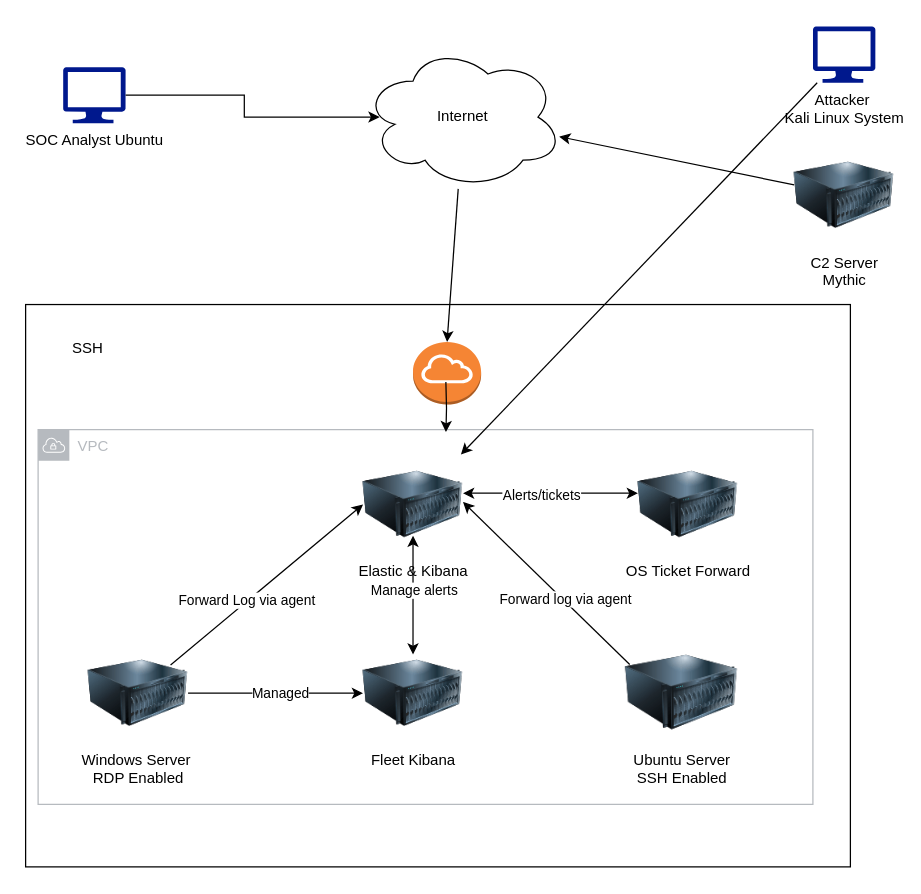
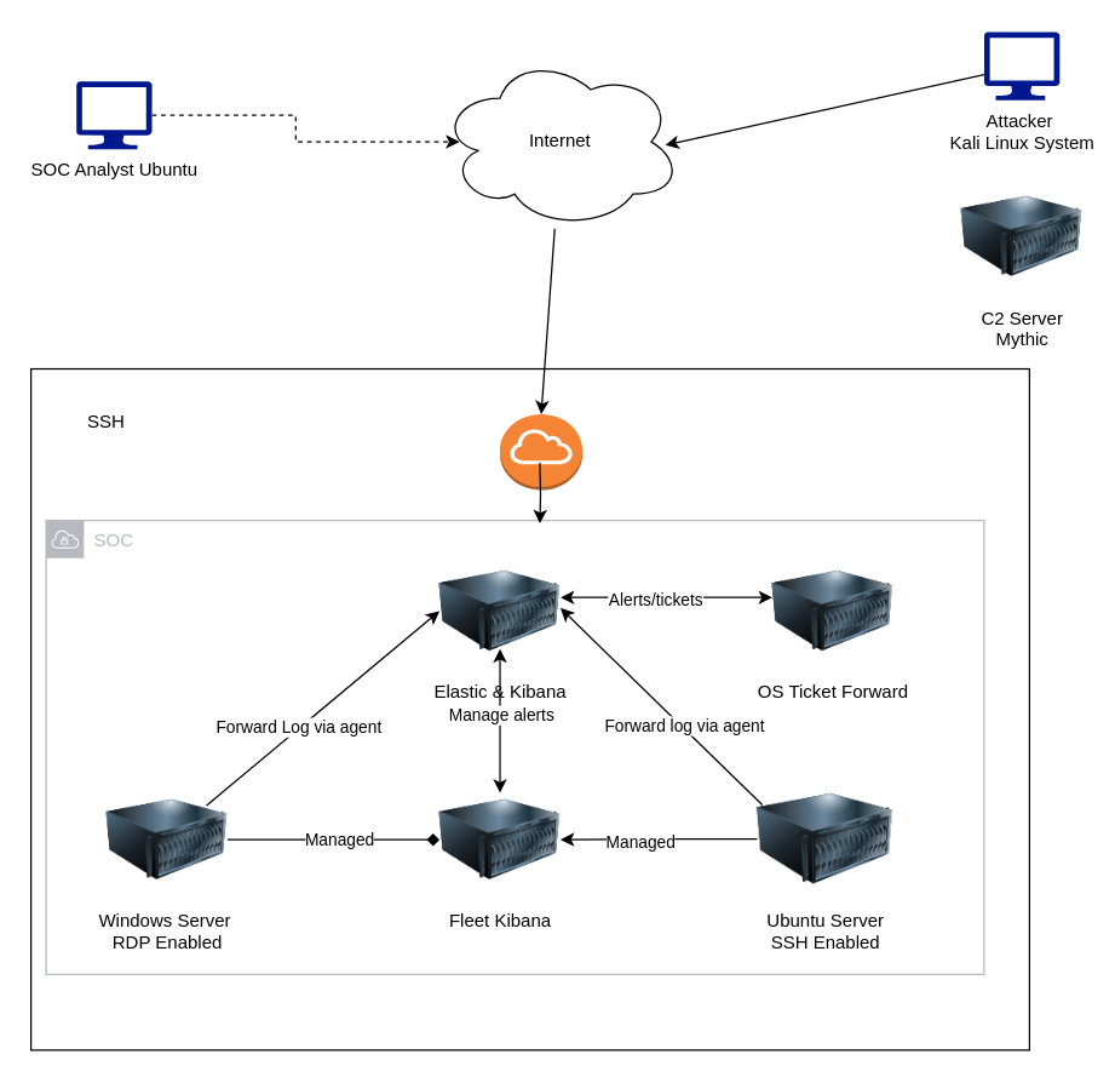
- <mxCell id="25" style="edgeStyle=orthogonalEdgeStyle;rounded=0;orthogonalLoop=1;jettySize=auto;html=1;entryX=0.083;entryY=0.5;entryDx=0;entryDy=0;entryPerimeter=0;" edge="1" parent="1" source="24" target="23"><mxGeometry relative="1" as="geometry" /></mxCell>
+ <mxCell id="25" style="edgeStyle=orthogonalEdgeStyle;rounded=0;orthogonalLoop=1;jettySize=auto;html=1;entryX=0.083;entryY=0.5;entryDx=0;entryDy=0;entryPerimeter=0;dashed=1;" edge="1" parent="1" source="24" target="23"><mxGeometry relative="1" as="geometry" /></mxCell>
- <mxCell id="20" style="rounded=0;orthogonalLoop=1;jettySize=auto;html=1;" edge="1" parent="1" source="21" target="23"><mxGeometry relative="1" as="geometry" /></mxCell>
- <mxCell id="27" style="rounded=0;orthogonalLoop=1;jettySize=auto;html=1;" edge="1" parent="1" source="26" target="3"><mxGeometry relative="1" as="geometry" /></mxCell>
+ <mxCell id="27" style="rounded=0;orthogonalLoop=1;jettySize=auto;html=1;entryX=0.933;entryY=0.519;entryDx=0;entryDy=0;entryPerimeter=0;" edge="1" parent="1" source="26" target="23"><mxGeometry relative="1" as="geometry" /></mxCell>
- <mxCell id="22" value="VPC" style="sketch=0;outlineConnect=0;gradientColor=none;html=1;whiteSpace=wrap;fontSize=12;fontStyle=0;shape=mxgraph.aws4.group;grIcon=mxgraph.aws4.group_vpc;strokeColor=#B6BABF;fillColor=none;verticalAlign=top;align=left;spacingLeft=30;fontColor=#B6BABF;dashed=0;" vertex="1" parent="1"><mxGeometry x="30" y="343" width="620" height="300" as="geometry" /></mxCell>
+ <mxCell id="22" value="SOC" style="sketch=0;outlineConnect=0;gradientColor=none;html=1;whiteSpace=wrap;fontSize=12;fontStyle=0;shape=mxgraph.aws4.group;grIcon=mxgraph.aws4.group_vpc;strokeColor=#B6BABF;fillColor=none;verticalAlign=top;align=left;spacingLeft=30;fontColor=#B6BABF;dashed=0;" vertex="1" parent="1"><mxGeometry x="30" y="343" width="620" height="300" as="geometry" /></mxCell>
- <mxCell id="15" style="edgeStyle=orthogonalEdgeStyle;rounded=0;orthogonalLoop=1;jettySize=auto;html=1;" edge="1" parent="1" source="19" target="14"><mxGeometry relative="1" as="geometry" /></mxCell>
+ <mxCell id="15" style="edgeStyle=orthogonalEdgeStyle;rounded=0;orthogonalLoop=1;jettySize=auto;html=1;endArrow=diamond;" edge="1" parent="1" source="19" target="14"><mxGeometry relative="1" as="geometry" /></mxCell>
+ <mxCell id="7" style="edgeStyle=orthogonalEdgeStyle;rounded=0;orthogonalLoop=1;jettySize=auto;html=1;" edge="1" parent="1" source="11" target="14"><mxGeometry relative="1" as="geometry" /></mxCell>
+ <mxCell id="8" value="Managed" style="edgeLabel;html=1;align=center;verticalAlign=middle;resizable=0;points=[];" vertex="1" connectable="0" parent="7"><mxGeometry x="0.218" y="1" relative="1" as="geometry"><mxPoint x="1" as="offset" /></mxGeometry></mxCell>
